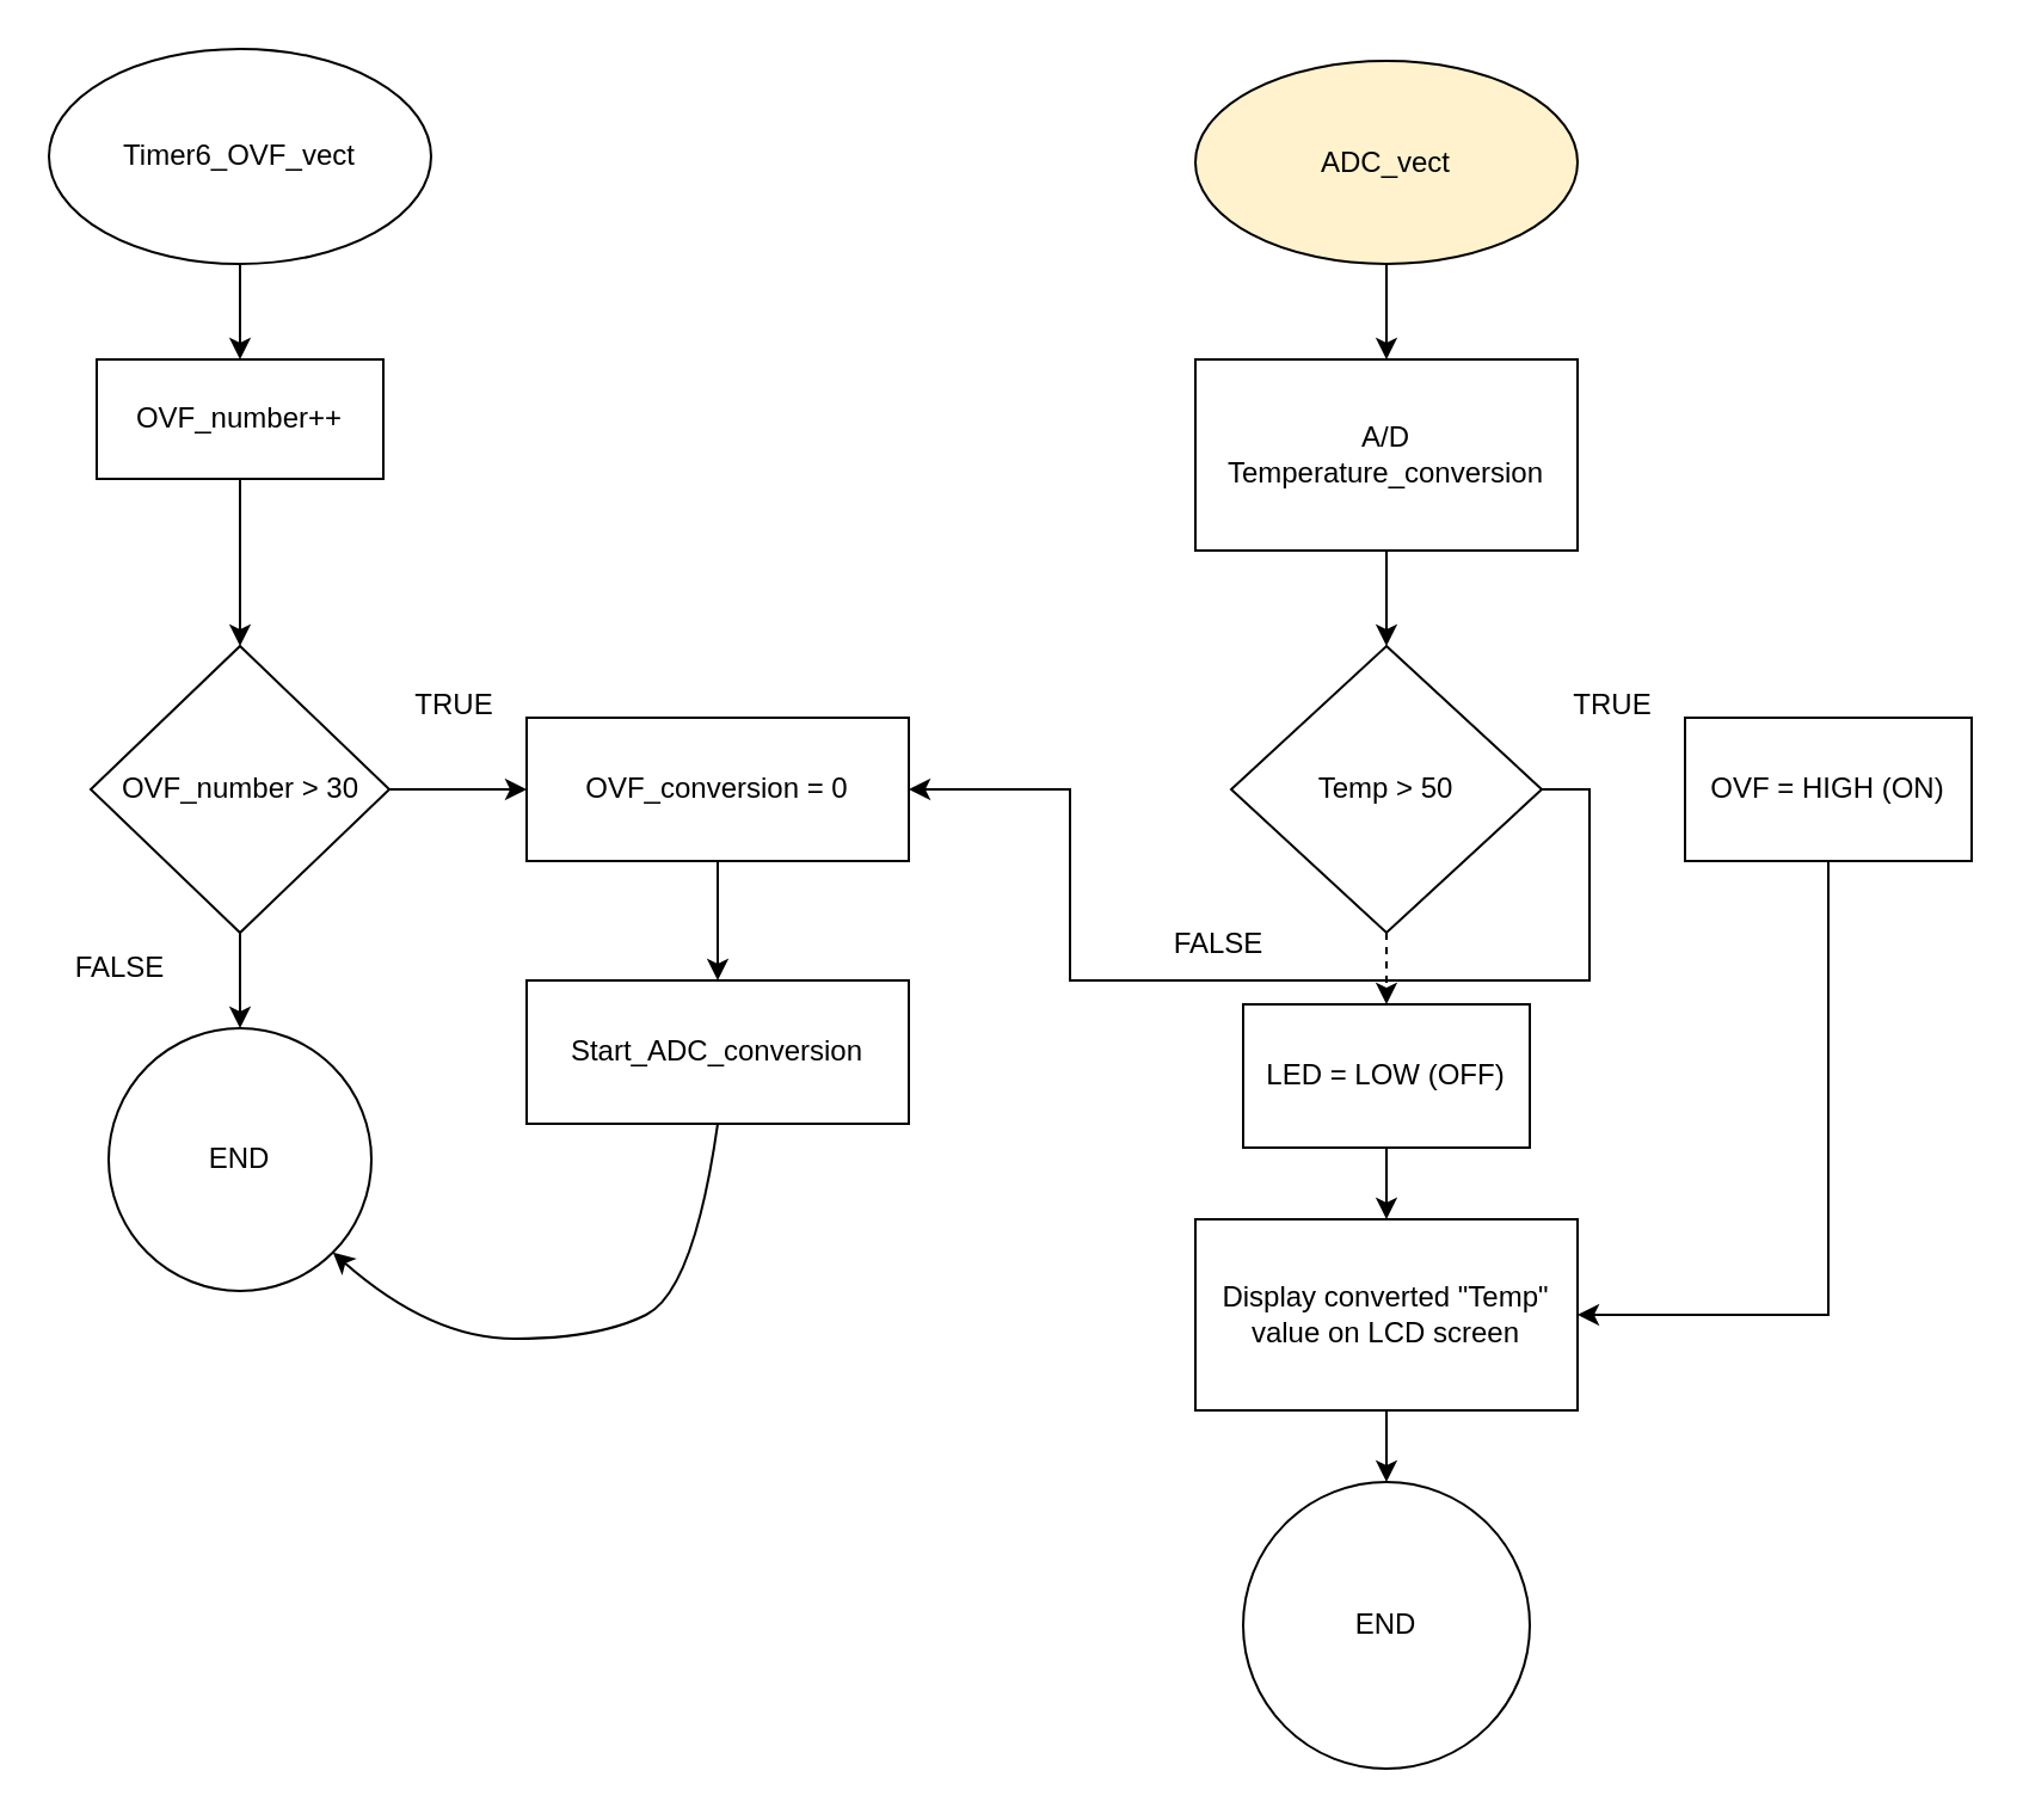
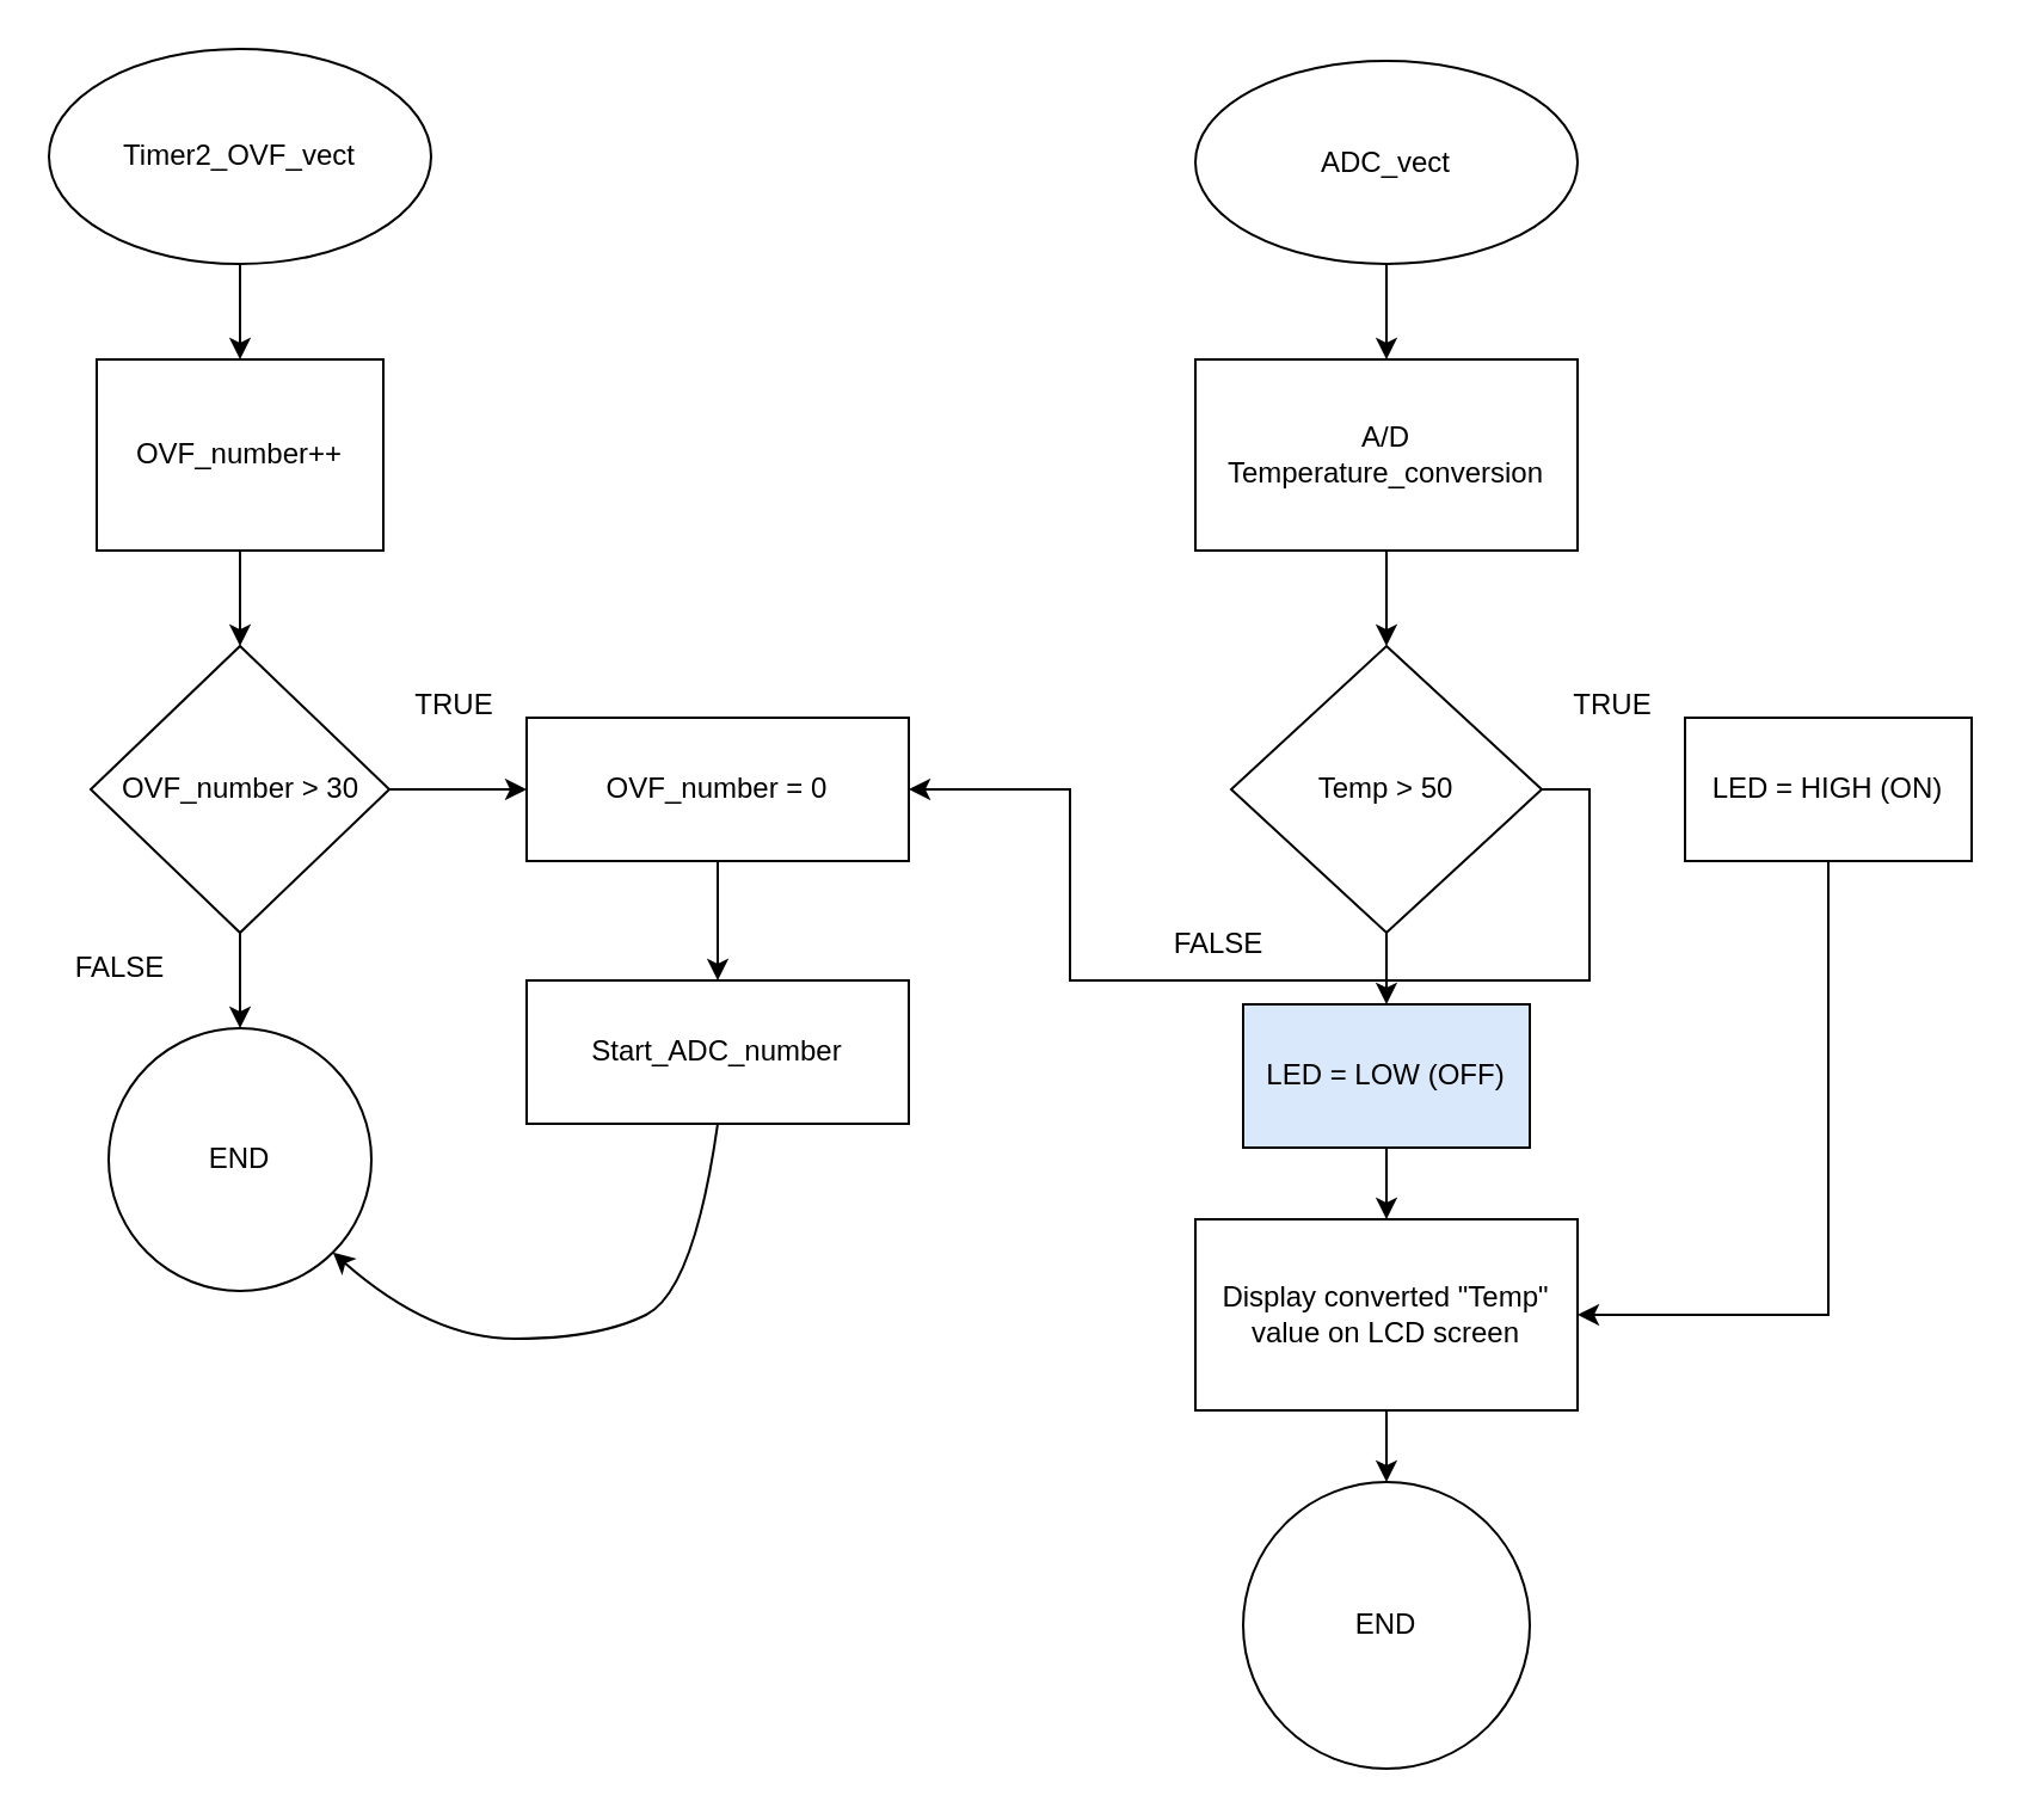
- <mxCell id="2" value="Timer6_OVF_vect" style="ellipse;whiteSpace=wrap;html=1;" vertex="1" parent="1"><mxGeometry x="20" y="20" width="160" height="90" as="geometry" /></mxCell>
+ <mxCell id="2" value="Timer2_OVF_vect" style="ellipse;whiteSpace=wrap;html=1;" vertex="1" parent="1"><mxGeometry x="20" y="20" width="160" height="90" as="geometry" /></mxCell>
- <mxCell id="16" value="ADC_vect" style="ellipse;whiteSpace=wrap;html=1;fillColor=#fff2cc;" vertex="1" parent="1"><mxGeometry x="500" y="25" width="160" height="85" as="geometry" /></mxCell>
+ <mxCell id="16" value="ADC_vect" style="ellipse;whiteSpace=wrap;html=1;" vertex="1" parent="1"><mxGeometry x="500" y="25" width="160" height="85" as="geometry" /></mxCell>
- <mxCell id="4" value="OVF_number++" style="rounded=0;whiteSpace=wrap;html=1;" vertex="1" parent="1"><mxGeometry x="40" y="150" width="120" height="50" as="geometry" /></mxCell>
+ <mxCell id="4" value="OVF_number++" style="rounded=0;whiteSpace=wrap;html=1;" vertex="1" parent="1"><mxGeometry x="40" y="150" width="120" height="80" as="geometry" /></mxCell>
- <mxCell id="12" value="OVF_conversion = 0" style="rounded=0;whiteSpace=wrap;html=1;" vertex="1" parent="1"><mxGeometry x="220" y="300" width="160" height="60" as="geometry" /></mxCell>
+ <mxCell id="12" value="OVF_number = 0" style="rounded=0;whiteSpace=wrap;html=1;" vertex="1" parent="1"><mxGeometry x="220" y="300" width="160" height="60" as="geometry" /></mxCell>
- <mxCell id="27" value="OVF = HIGH (ON)" style="rounded=0;whiteSpace=wrap;html=1;" vertex="1" parent="1"><mxGeometry x="705" y="300" width="120" height="60" as="geometry" /></mxCell>
+ <mxCell id="27" value="LED = HIGH (ON)" style="rounded=0;whiteSpace=wrap;html=1;" vertex="1" parent="1"><mxGeometry x="705" y="300" width="120" height="60" as="geometry" /></mxCell>
- <mxCell id="21" style="edgeStyle=orthogonalEdgeStyle;rounded=0;orthogonalLoop=1;jettySize=auto;html=1;exitX=0.5;exitY=1;exitDx=0;exitDy=0;entryX=0.5;entryY=0;entryDx=0;entryDy=0;dashed=1;" edge="1" parent="1" source="22" target="25"><mxGeometry relative="1" as="geometry" /></mxCell>
+ <mxCell id="21" style="edgeStyle=orthogonalEdgeStyle;rounded=0;orthogonalLoop=1;jettySize=auto;html=1;exitX=0.5;exitY=1;exitDx=0;exitDy=0;entryX=0.5;entryY=0;entryDx=0;entryDy=0;" edge="1" parent="1" source="22" target="25"><mxGeometry relative="1" as="geometry" /></mxCell>
- <mxCell id="14" value="Start_ADC_conversion" style="rounded=0;whiteSpace=wrap;html=1;" vertex="1" parent="1"><mxGeometry x="220" y="410" width="160" height="60" as="geometry" /></mxCell>
+ <mxCell id="14" value="Start_ADC_number" style="rounded=0;whiteSpace=wrap;html=1;" vertex="1" parent="1"><mxGeometry x="220" y="410" width="160" height="60" as="geometry" /></mxCell>
- <mxCell id="25" value="LED = LOW (OFF)" style="rounded=0;whiteSpace=wrap;html=1;" vertex="1" parent="1"><mxGeometry x="520" y="420" width="120" height="60" as="geometry" /></mxCell>
+ <mxCell id="25" value="LED = LOW (OFF)" style="rounded=0;whiteSpace=wrap;html=1;fillColor=#dae8fc;" vertex="1" parent="1"><mxGeometry x="520" y="420" width="120" height="60" as="geometry" /></mxCell>
